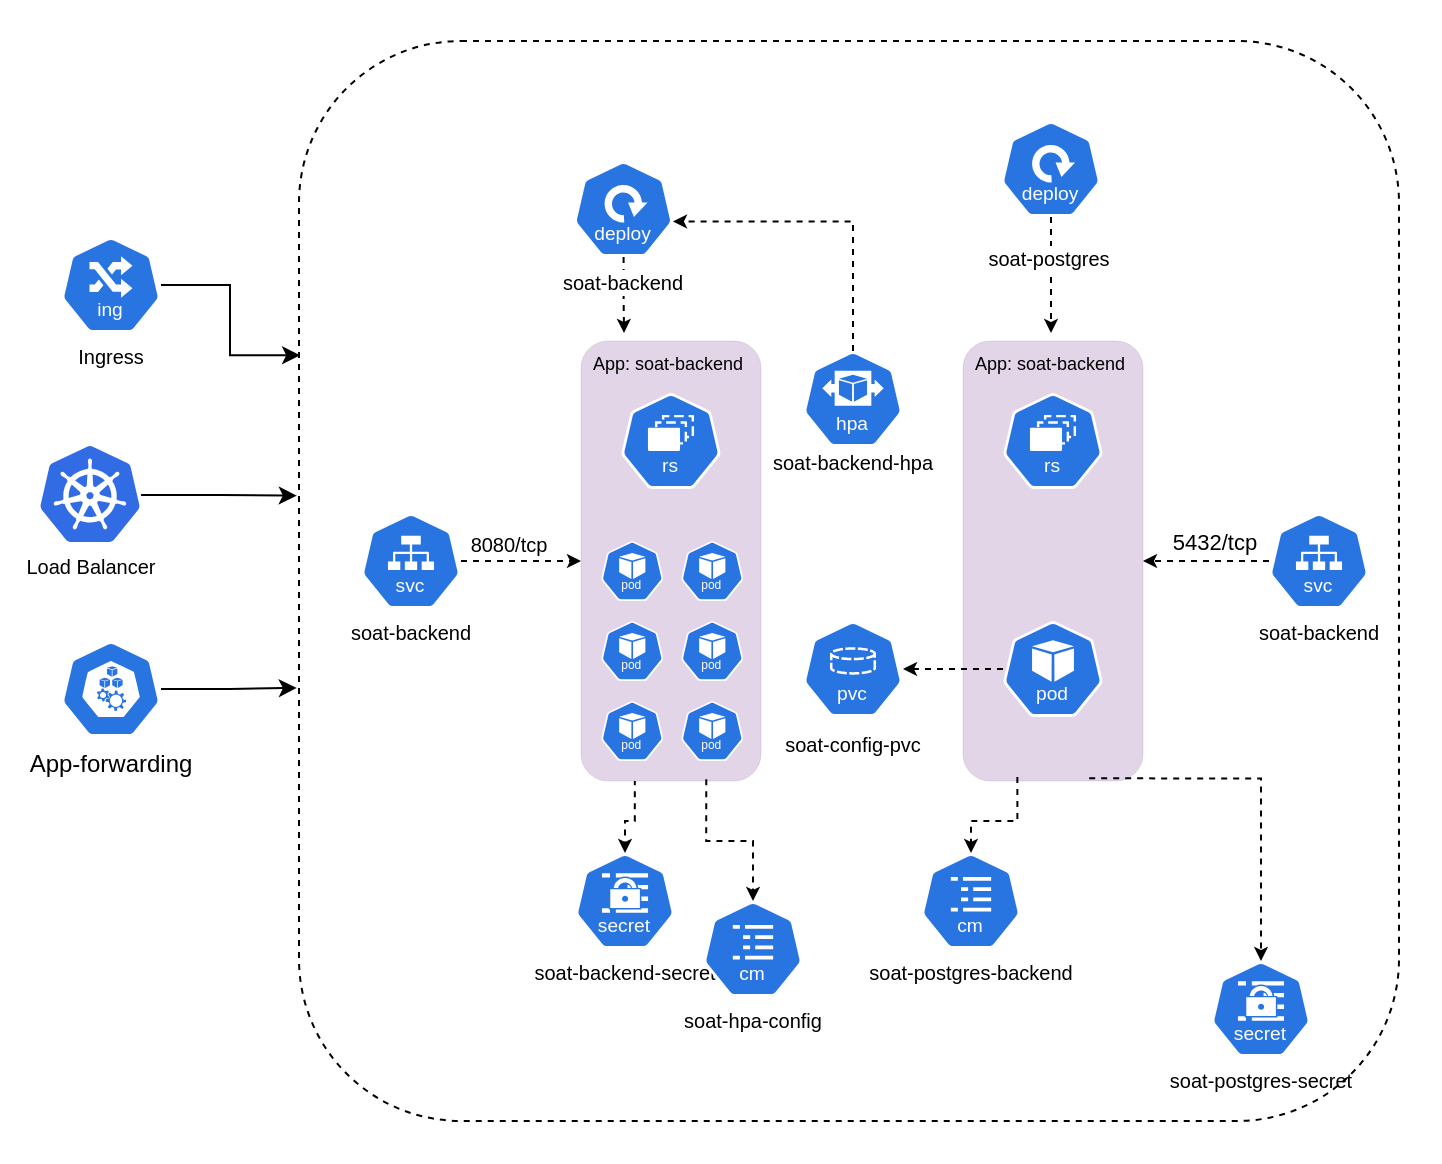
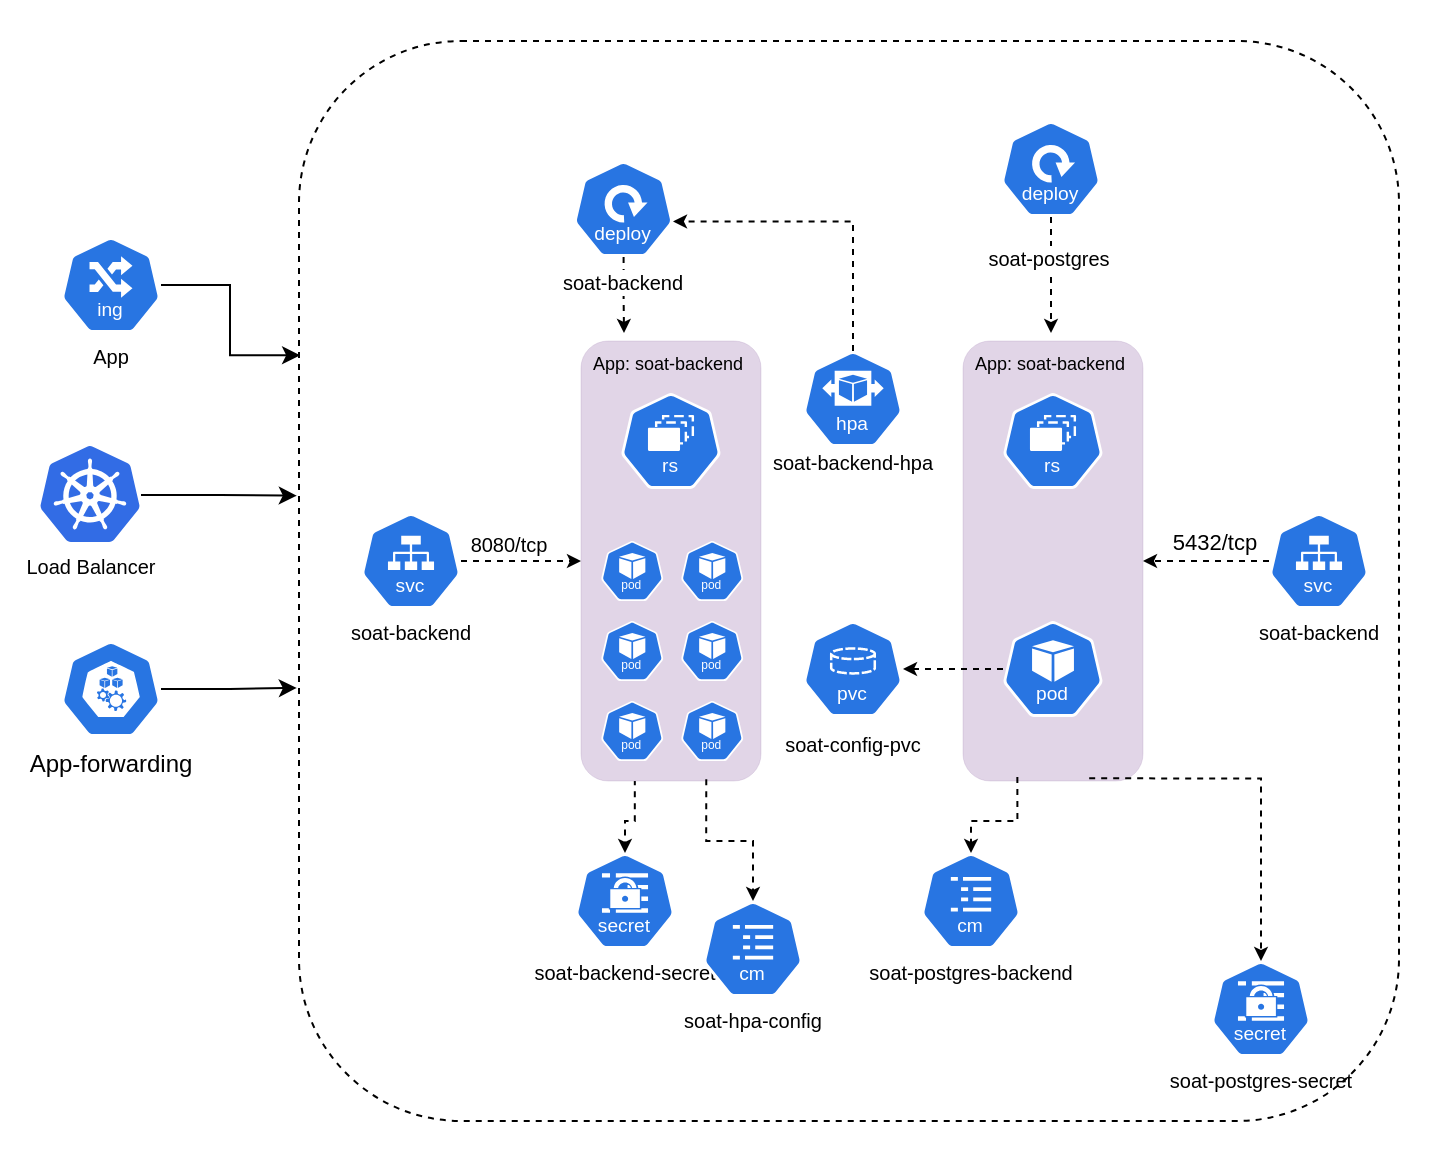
- <mxCell id="32" value="Ingress" style="aspect=fixed;sketch=0;html=1;dashed=0;whitespace=wrap;verticalLabelPosition=bottom;verticalAlign=top;fillColor=#2875E2;strokeColor=#ffffff;points=[[0.005,0.63,0],[0.1,0.2,0],[0.9,0.2,0],[0.5,0,0],[0.995,0.63,0],[0.72,0.99,0],[0.5,1,0],[0.28,0.99,0]];shape=mxgraph.kubernetes.icon2;kubernetesLabel=1;prIcon=ing;fontSize=10;" vertex="1" parent="1"><mxGeometry x="30" y="118" width="50" height="48" as="geometry" /></mxCell>
+ <mxCell id="32" value="App" style="aspect=fixed;sketch=0;html=1;dashed=0;whitespace=wrap;verticalLabelPosition=bottom;verticalAlign=top;fillColor=#2875E2;strokeColor=#ffffff;points=[[0.005,0.63,0],[0.1,0.2,0],[0.9,0.2,0],[0.5,0,0],[0.995,0.63,0],[0.72,0.99,0],[0.5,1,0],[0.28,0.99,0]];shape=mxgraph.kubernetes.icon2;kubernetesLabel=1;prIcon=ing;fontSize=10;" vertex="1" parent="1"><mxGeometry x="30" y="118" width="50" height="48" as="geometry" /></mxCell>
